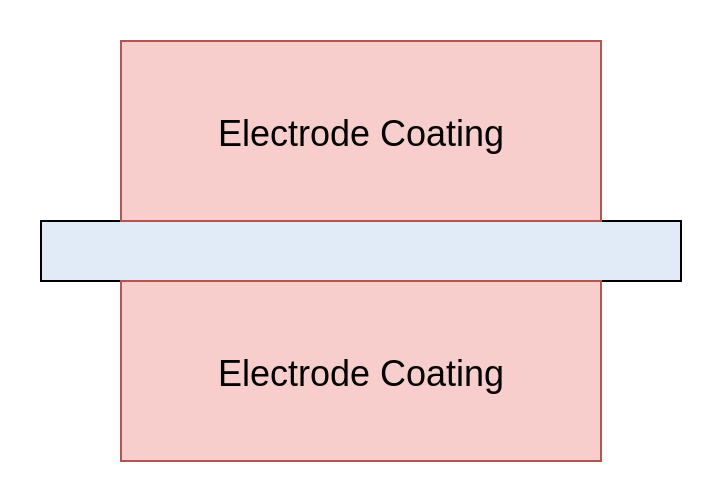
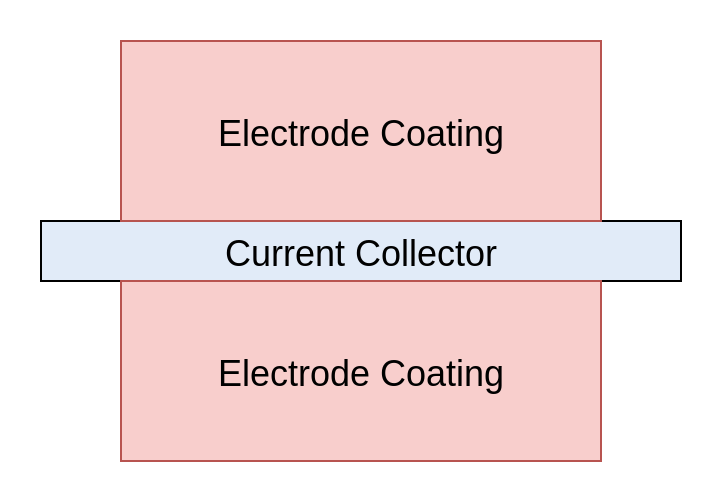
+ <mxCell id="4" value="&lt;span style=&quot;font-weight: normal;&quot;&gt;&lt;font style=&quot;font-size: 18px;&quot;&gt;Current Collector&lt;br&gt;&lt;/font&gt;&lt;/span&gt;" style="text;strokeColor=none;fillColor=none;html=1;fontSize=24;fontStyle=1;verticalAlign=middle;align=center;" parent="1" vertex="1"><mxGeometry x="20" y="110" width="320" height="30" as="geometry" /></mxCell>
